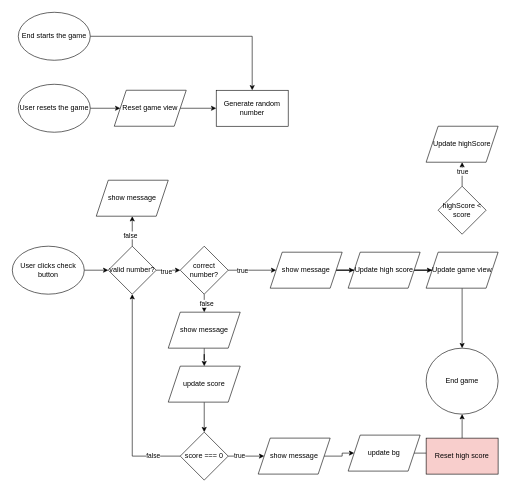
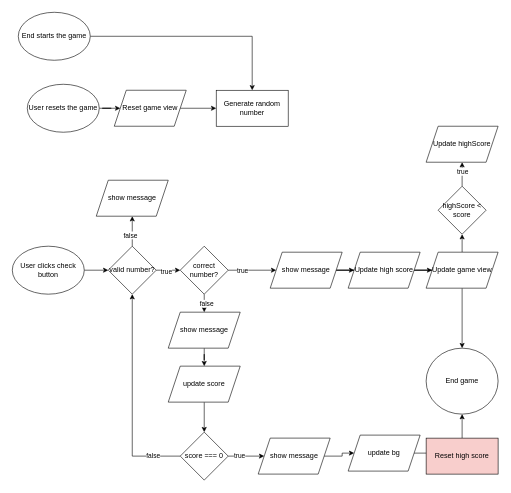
- <mxCell id="5" value="User resets the game" style="ellipse;whiteSpace=wrap;html=1;" vertex="1" parent="1"><mxGeometry x="30" y="140" width="120" height="80" as="geometry" /></mxCell>
+ <mxCell id="5" value="User resets the game" style="ellipse;whiteSpace=wrap;html=1;" vertex="1" parent="1"><mxGeometry x="45" y="140" width="120" height="80" as="geometry" /></mxCell>
+ <mxCell id="42" style="edgeStyle=orthogonalEdgeStyle;rounded=0;orthogonalLoop=1;jettySize=auto;html=1;exitX=0.5;exitY=0;exitDx=0;exitDy=0;entryX=0.5;entryY=1;entryDx=0;entryDy=0;" edge="1" parent="1" source="44" target="47"><mxGeometry relative="1" as="geometry" /></mxCell>
